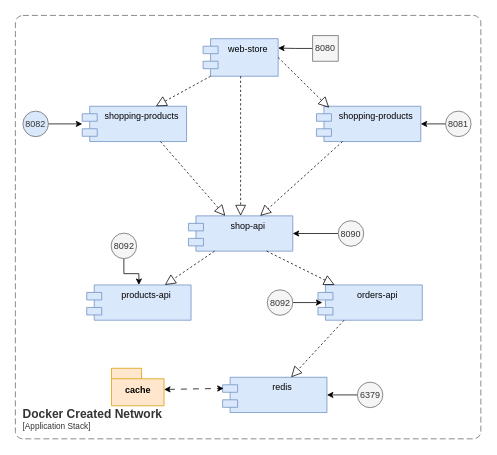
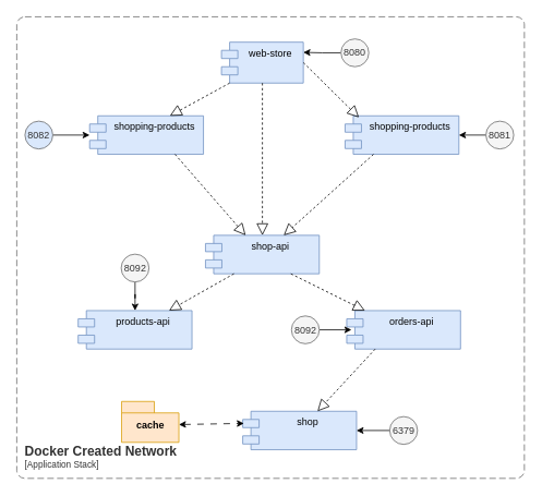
- <mxCell id="21" value="8080" style="whiteSpace=wrap;html=1;aspect=fixed;fillColor=#f5f5f5;fontColor=#333333;strokeColor=#666666;rounded=0;" vertex="1" parent="1"><mxGeometry x="416" y="47" width="34" height="34" as="geometry" /></mxCell>
+ <mxCell id="21" value="8080" style="ellipse;whiteSpace=wrap;html=1;aspect=fixed;fillColor=#f5f5f5;fontColor=#333333;strokeColor=#666666;" vertex="1" parent="1"><mxGeometry x="416" y="47" width="34" height="34" as="geometry" /></mxCell>
- <mxCell id="28" style="edgeStyle=orthogonalEdgeStyle;rounded=0;orthogonalLoop=1;jettySize=auto;html=1;exitX=0;exitY=0.5;exitDx=0;exitDy=0;entryX=1;entryY=0.5;entryDx=0;entryDy=0;" edge="1" parent="1" source="29" target="5"><mxGeometry relative="1" as="geometry" /></mxCell>
- <mxCell id="29" value="8090" style="ellipse;whiteSpace=wrap;html=1;aspect=fixed;fillColor=#f5f5f5;fontColor=#333333;strokeColor=#666666;" vertex="1" parent="1"><mxGeometry x="450" y="293.5" width="34" height="34" as="geometry" /></mxCell>
- <mxCell id="6" value="products-api" style="shape=module;align=left;spacingLeft=20;align=center;verticalAlign=top;fillColor=#dae8fc;strokeColor=#6c8ebf;" vertex="1" parent="1"><mxGeometry x="115" y="379" width="139" height="47" as="geometry" /></mxCell>
+ <mxCell id="6" value="products-api" style="shape=module;align=left;spacingLeft=20;align=center;verticalAlign=top;fillColor=#dae8fc;strokeColor=#6c8ebf;" vertex="1" parent="1"><mxGeometry x="95" y="379" width="139" height="47" as="geometry" /></mxCell>
- <mxCell id="8" value="redis" style="shape=module;align=left;spacingLeft=20;align=center;verticalAlign=top;fillColor=#dae8fc;strokeColor=#6c8ebf;" vertex="1" parent="1"><mxGeometry x="296" y="502" width="139" height="47" as="geometry" /></mxCell>
+ <mxCell id="8" value="shop" style="shape=module;align=left;spacingLeft=20;align=center;verticalAlign=top;fillColor=#dae8fc;strokeColor=#6c8ebf;" vertex="1" parent="1"><mxGeometry x="296" y="502" width="139" height="47" as="geometry" /></mxCell>
